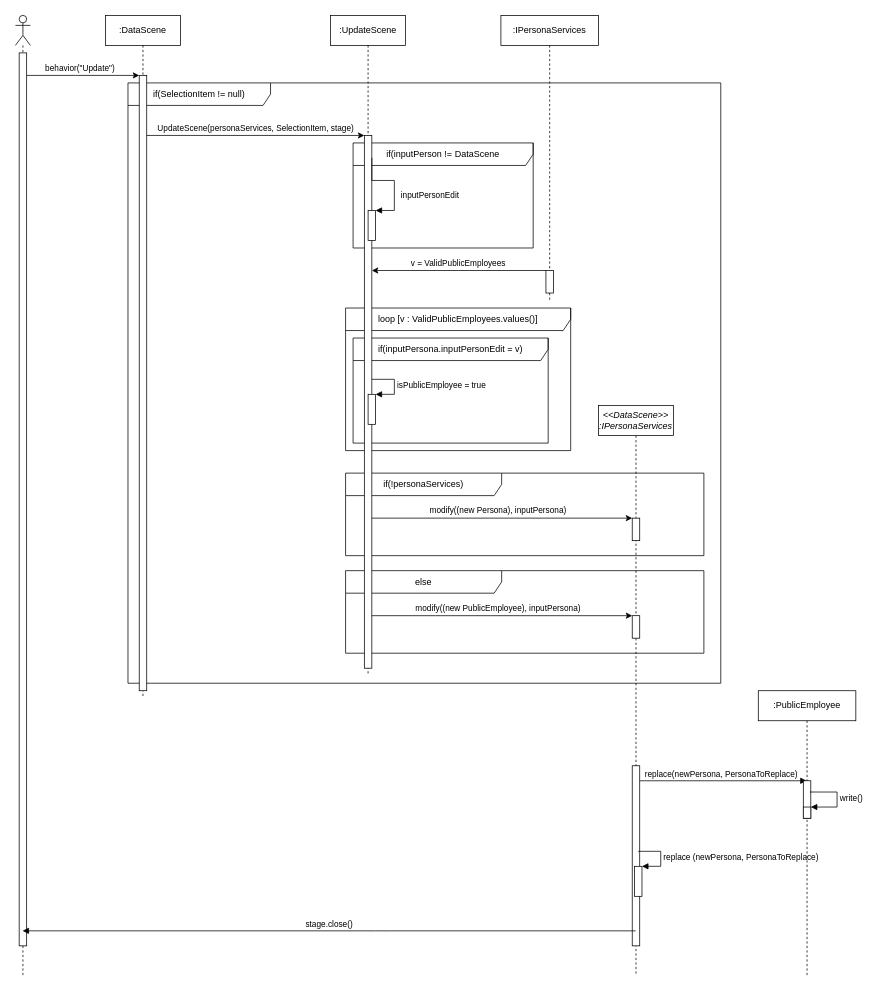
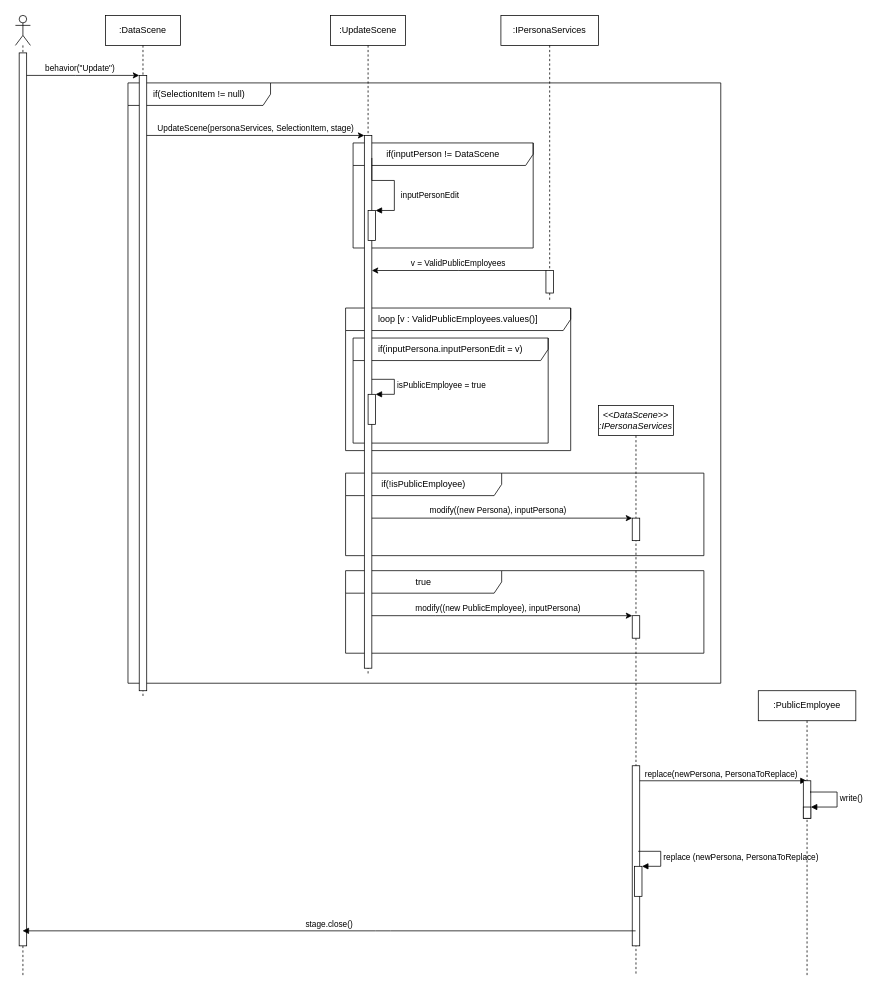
- <mxCell id="4" value="if(!personaServices)" style="shape=umlFrame;whiteSpace=wrap;html=1;width=208;height=30;" parent="1" vertex="1"><mxGeometry x="460" y="630" width="477.5" height="110" as="geometry" /></mxCell>
+ <mxCell id="4" value="if(!isPublicEmployee)" style="shape=umlFrame;whiteSpace=wrap;html=1;width=208;height=30;" parent="1" vertex="1"><mxGeometry x="460" y="630" width="477.5" height="110" as="geometry" /></mxCell>
- <mxCell id="3" value="else" style="shape=umlFrame;whiteSpace=wrap;html=1;width=208;height=30;" parent="1" vertex="1"><mxGeometry x="460" y="760" width="477.5" height="110" as="geometry" /></mxCell>
+ <mxCell id="3" value="true" style="shape=umlFrame;whiteSpace=wrap;html=1;width=208;height=30;" parent="1" vertex="1"><mxGeometry x="460" y="760" width="477.5" height="110" as="geometry" /></mxCell>
